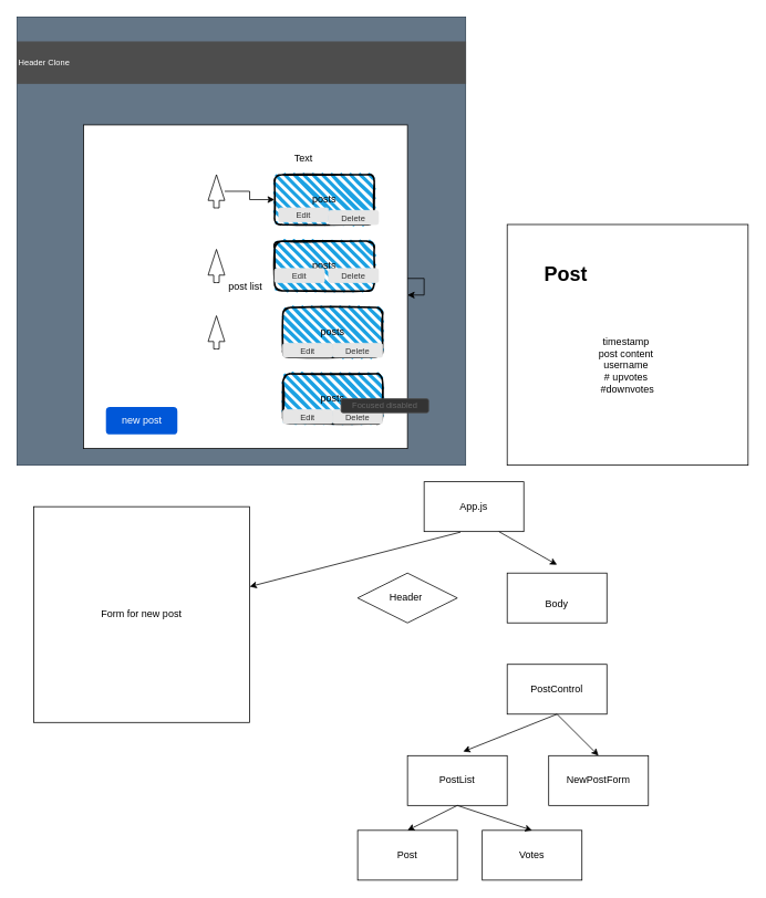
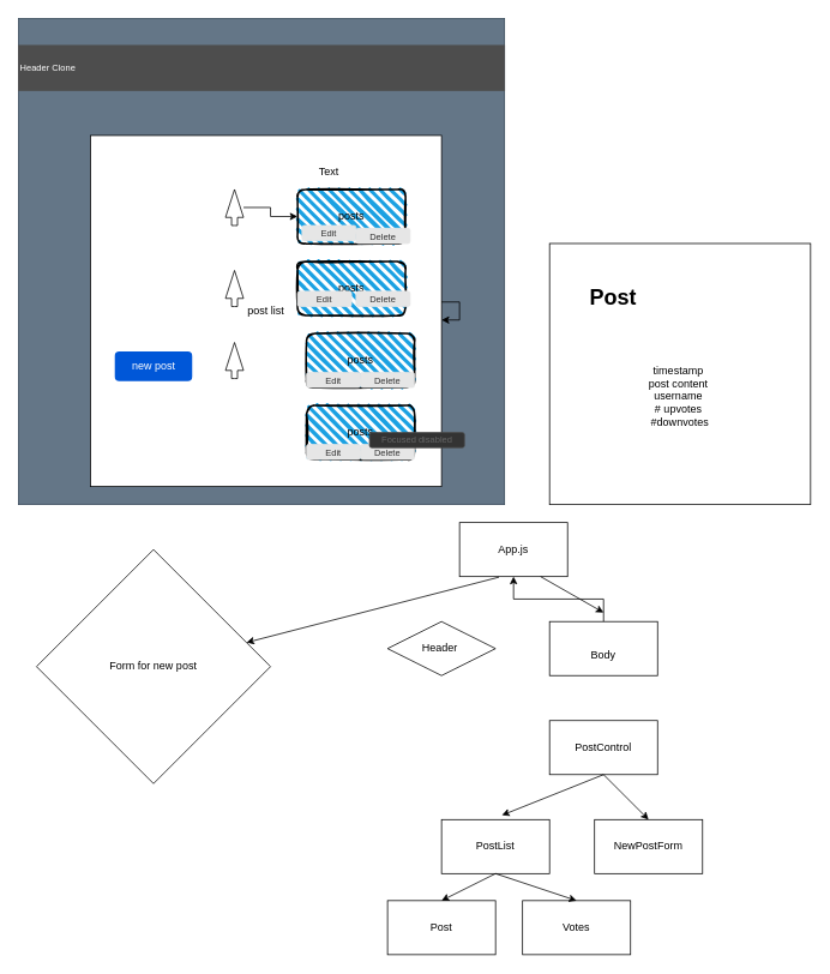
- <mxCell id="16" value="new post&lt;br&gt;" style="rounded=1;fillColor=#0057D8;strokeColor=none;html=1;fontColor=#ffffff;align=center;verticalAlign=middle;fontStyle=0;fontSize=12" parent="1" vertex="1"><mxGeometry x="127" y="490" width="86" height="33" as="geometry" /></mxCell>
+ <mxCell id="16" value="new post&lt;br&gt;" style="rounded=1;fillColor=#0057D8;strokeColor=none;html=1;fontColor=#ffffff;align=center;verticalAlign=middle;fontStyle=0;fontSize=12" parent="1" vertex="1"><mxGeometry x="127" y="390" width="86" height="33" as="geometry" /></mxCell>
+ <mxCell id="31" value="" style="edgeStyle=orthogonalEdgeStyle;rounded=0;orthogonalLoop=1;jettySize=auto;html=1;" edge="1" parent="1" source="32" target="28"><mxGeometry relative="1" as="geometry" /></mxCell>
- <mxCell id="15" value="Form for new post" style="whiteSpace=wrap;html=1;aspect=fixed;" parent="1" vertex="1"><mxGeometry x="40" y="610" width="260" height="260" as="geometry" /></mxCell>
+ <mxCell id="15" value="Form for new post" style="rhombus;whiteSpace=wrap;html=1;aspect=fixed;" parent="1" vertex="1"><mxGeometry x="40" y="610" width="260" height="260" as="geometry" /></mxCell>
